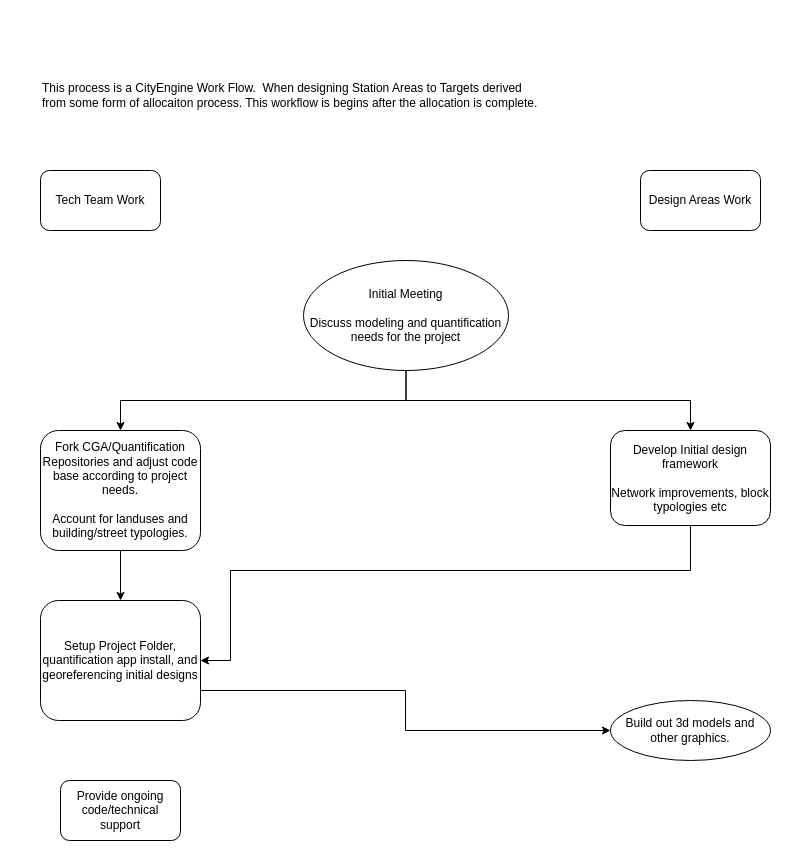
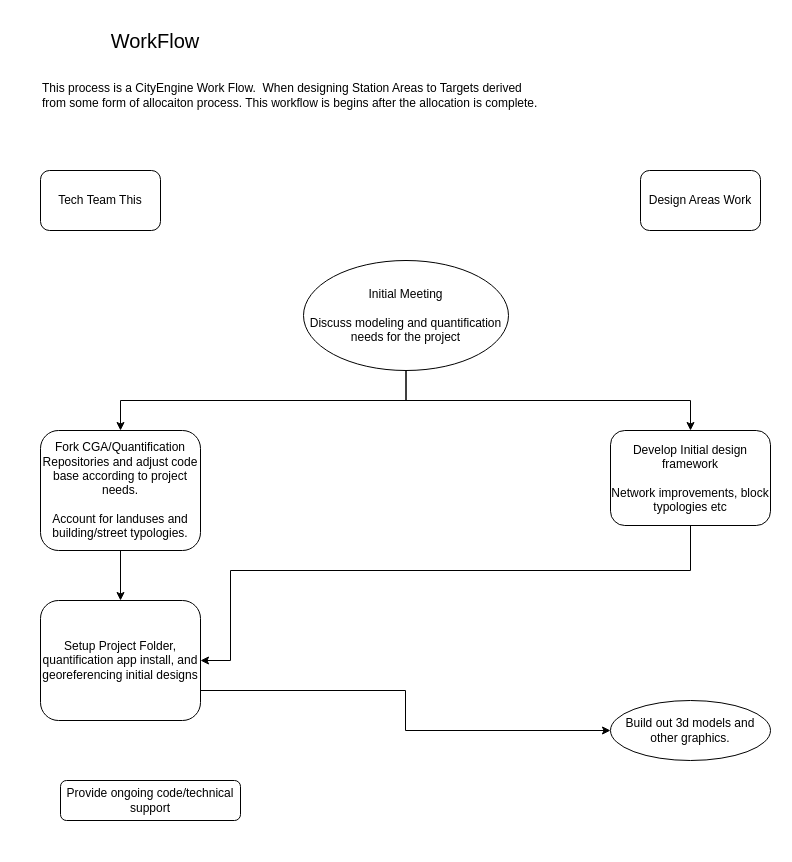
+ <mxCell id="2" value="&lt;font style=&quot;font-size: 20px&quot;&gt;WorkFlow &lt;br&gt;&lt;/font&gt;" style="text;html=1;strokeColor=none;fillColor=none;align=center;verticalAlign=middle;whiteSpace=wrap;rounded=0;" vertex="1" parent="1"><mxGeometry x="20" y="20" width="270" height="40" as="geometry" /></mxCell>
- <mxCell id="7" value="Tech Team Work" style="rounded=1;whiteSpace=wrap;html=1;" vertex="1" parent="1"><mxGeometry x="40" y="170" width="120" height="60" as="geometry" /></mxCell>
+ <mxCell id="7" value="Tech Team This" style="rounded=1;whiteSpace=wrap;html=1;" vertex="1" parent="1"><mxGeometry x="40" y="170" width="120" height="60" as="geometry" /></mxCell>
- <mxCell id="16" value="Provide ongoing code/technical support" style="rounded=1;whiteSpace=wrap;html=1;" vertex="1" parent="1"><mxGeometry x="60" y="780" width="120" height="60" as="geometry" /></mxCell>
+ <mxCell id="16" value="Provide ongoing code/technical support" style="rounded=1;whiteSpace=wrap;html=1;" vertex="1" parent="1"><mxGeometry x="60" y="780" width="180" height="40" as="geometry" /></mxCell>
